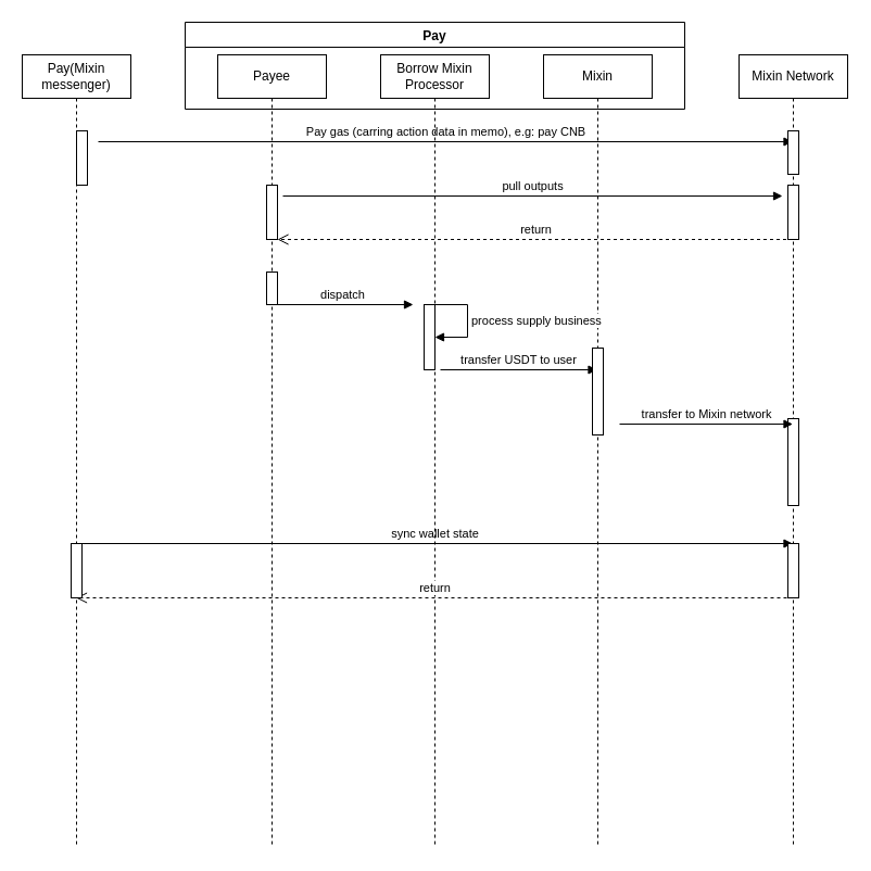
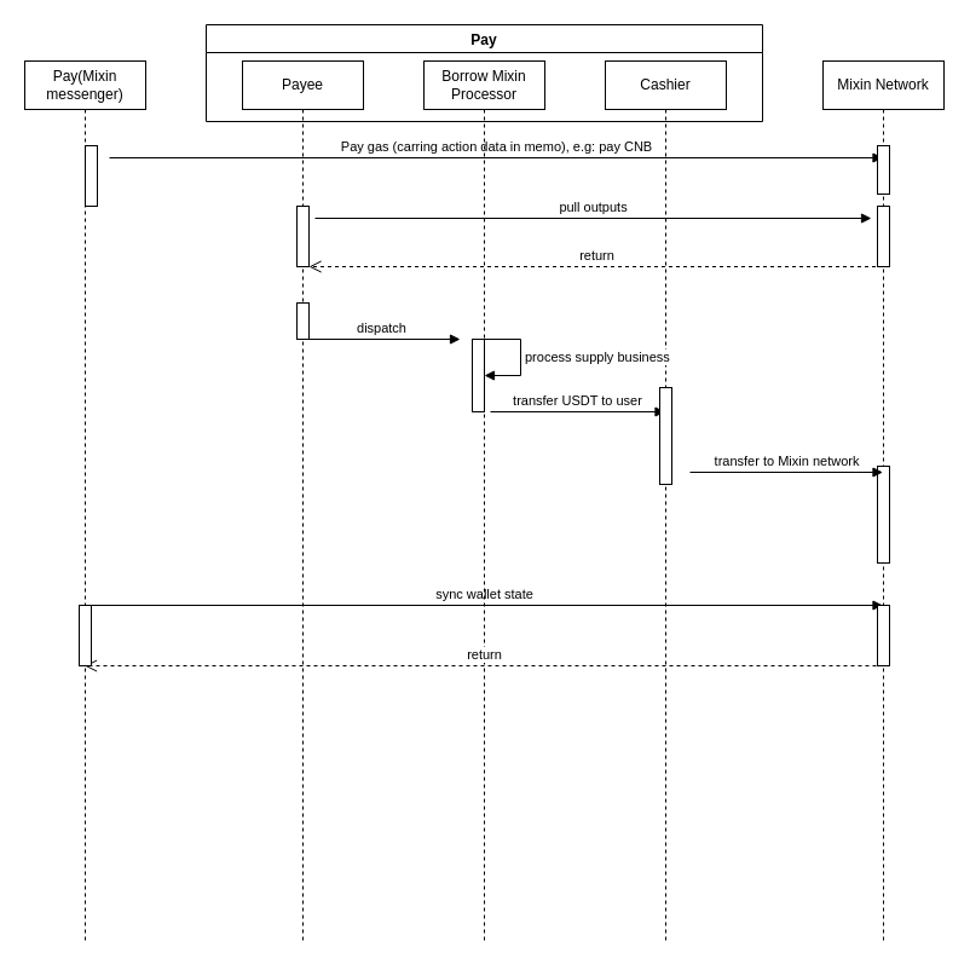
- <mxCell id="16" value="Mixin" style="shape=umlLifeline;perimeter=lifelinePerimeter;whiteSpace=wrap;html=1;container=1;collapsible=0;recursiveResize=0;outlineConnect=0;" parent="1" vertex="1"><mxGeometry x="500" y="50" width="100" height="730" as="geometry" /></mxCell>
+ <mxCell id="16" value="Cashier" style="shape=umlLifeline;perimeter=lifelinePerimeter;whiteSpace=wrap;html=1;container=1;collapsible=0;recursiveResize=0;outlineConnect=0;" parent="1" vertex="1"><mxGeometry x="500" y="50" width="100" height="730" as="geometry" /></mxCell>
